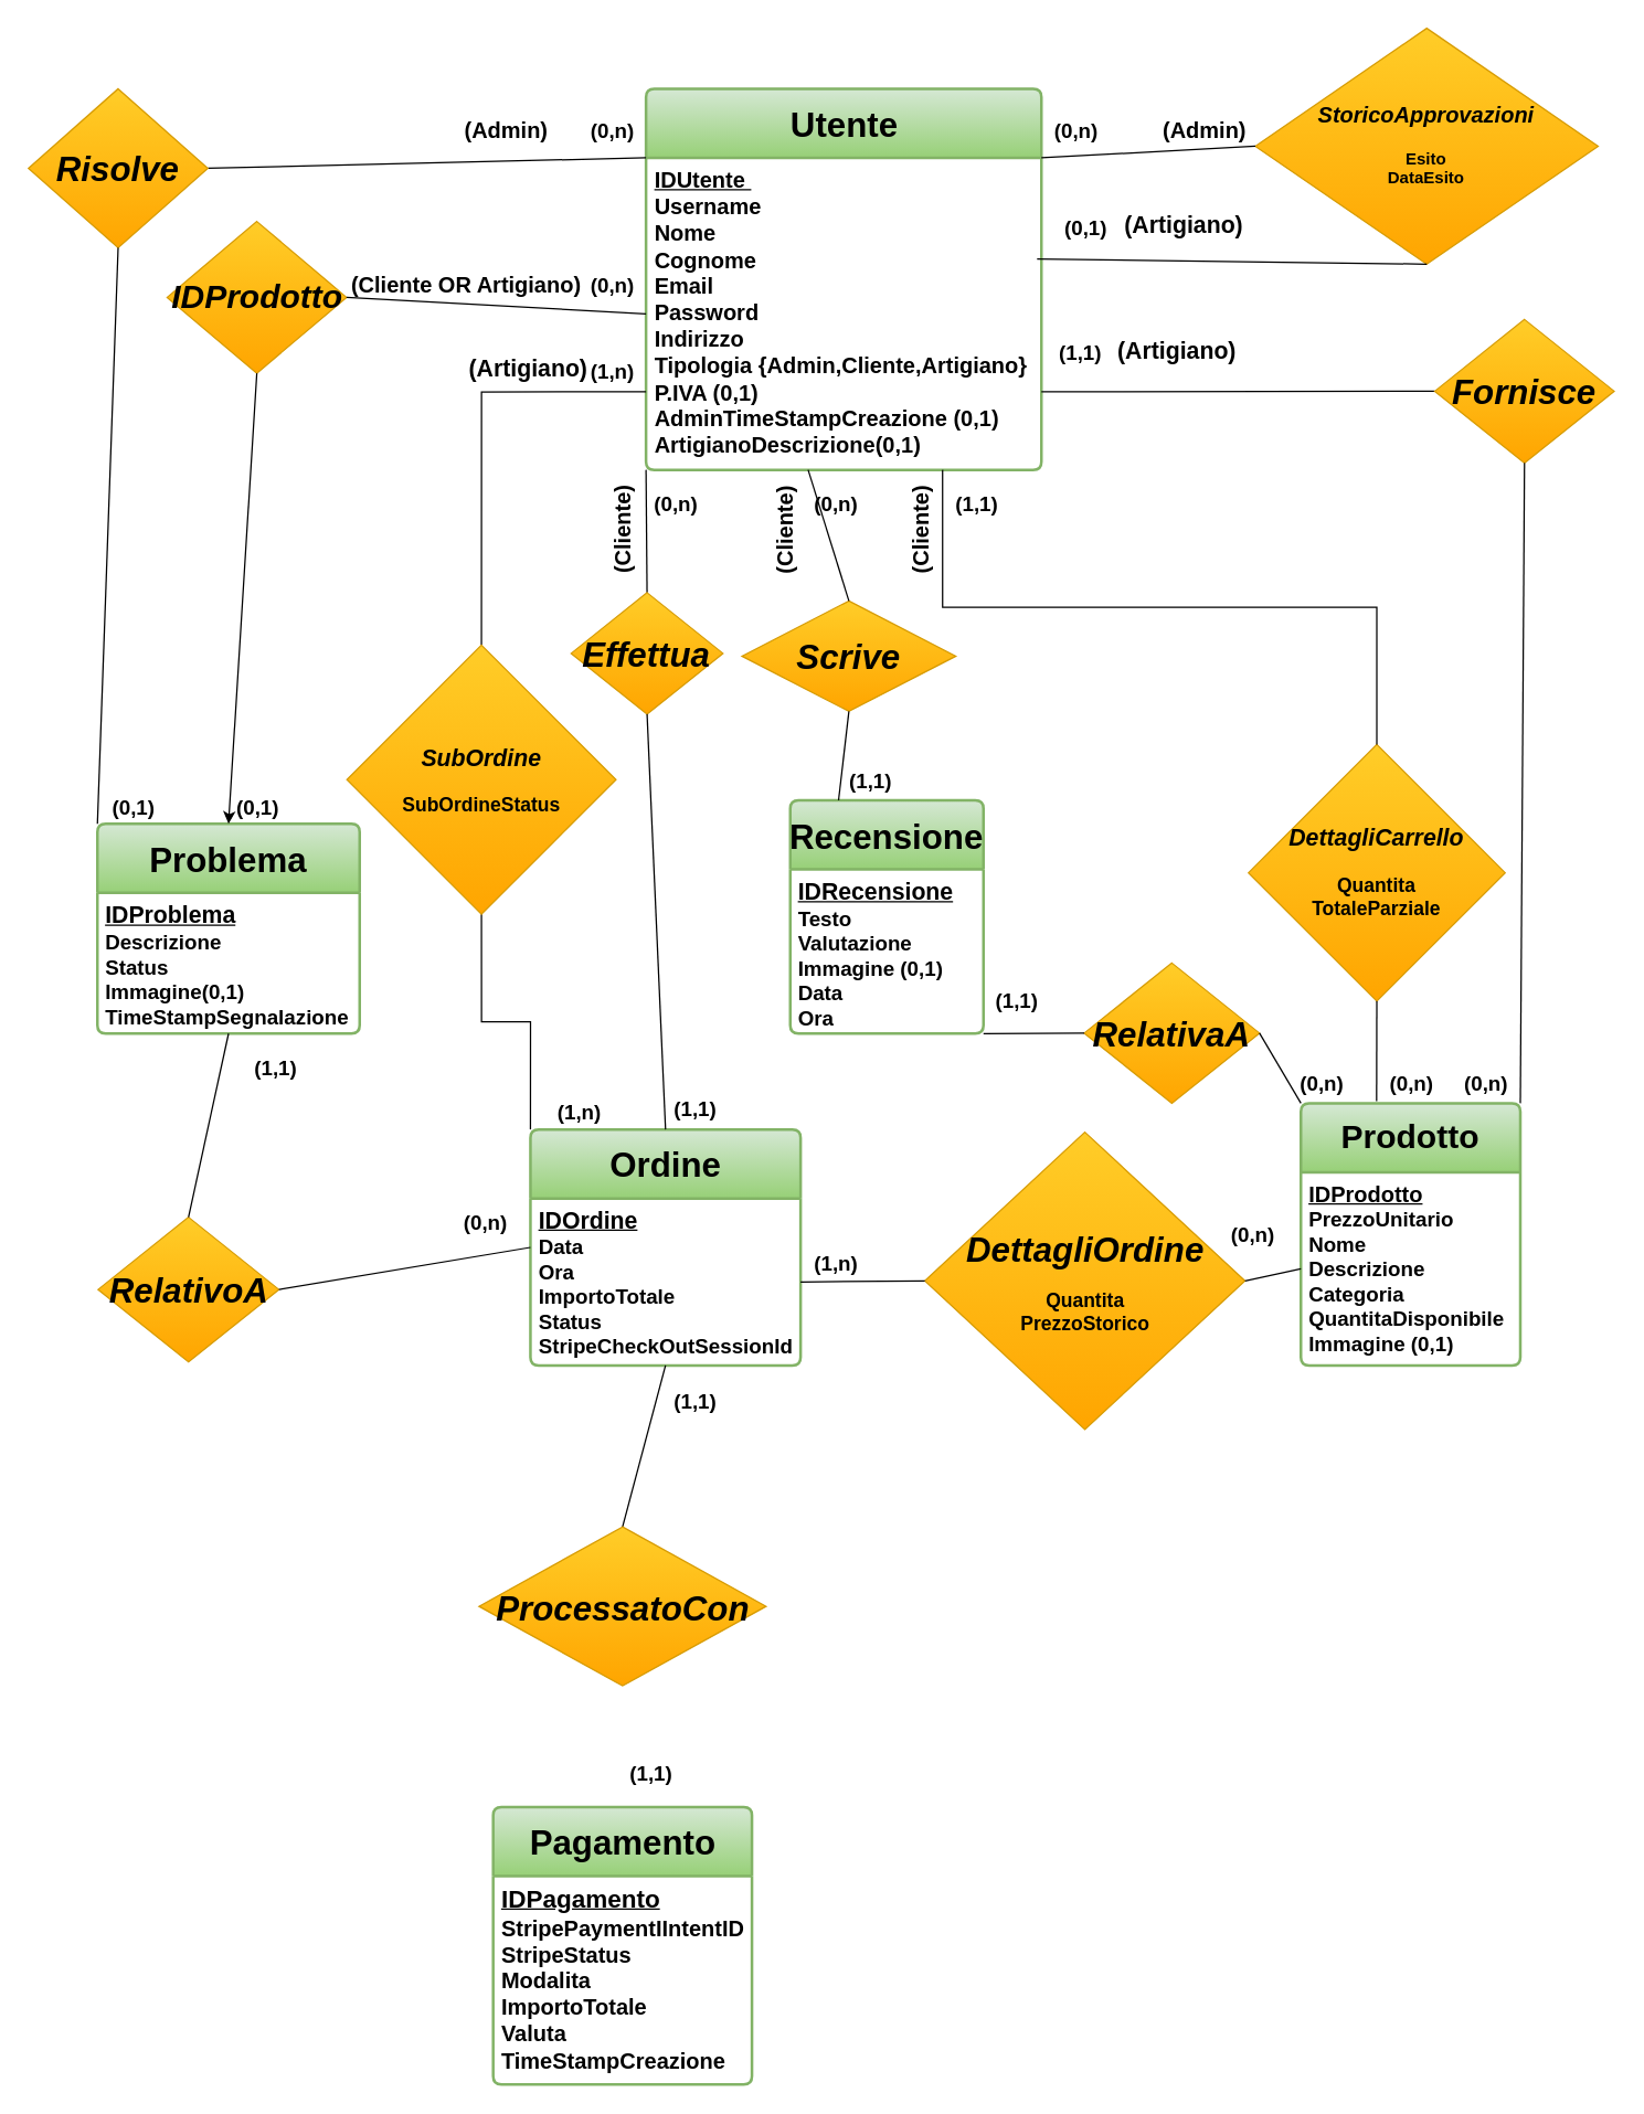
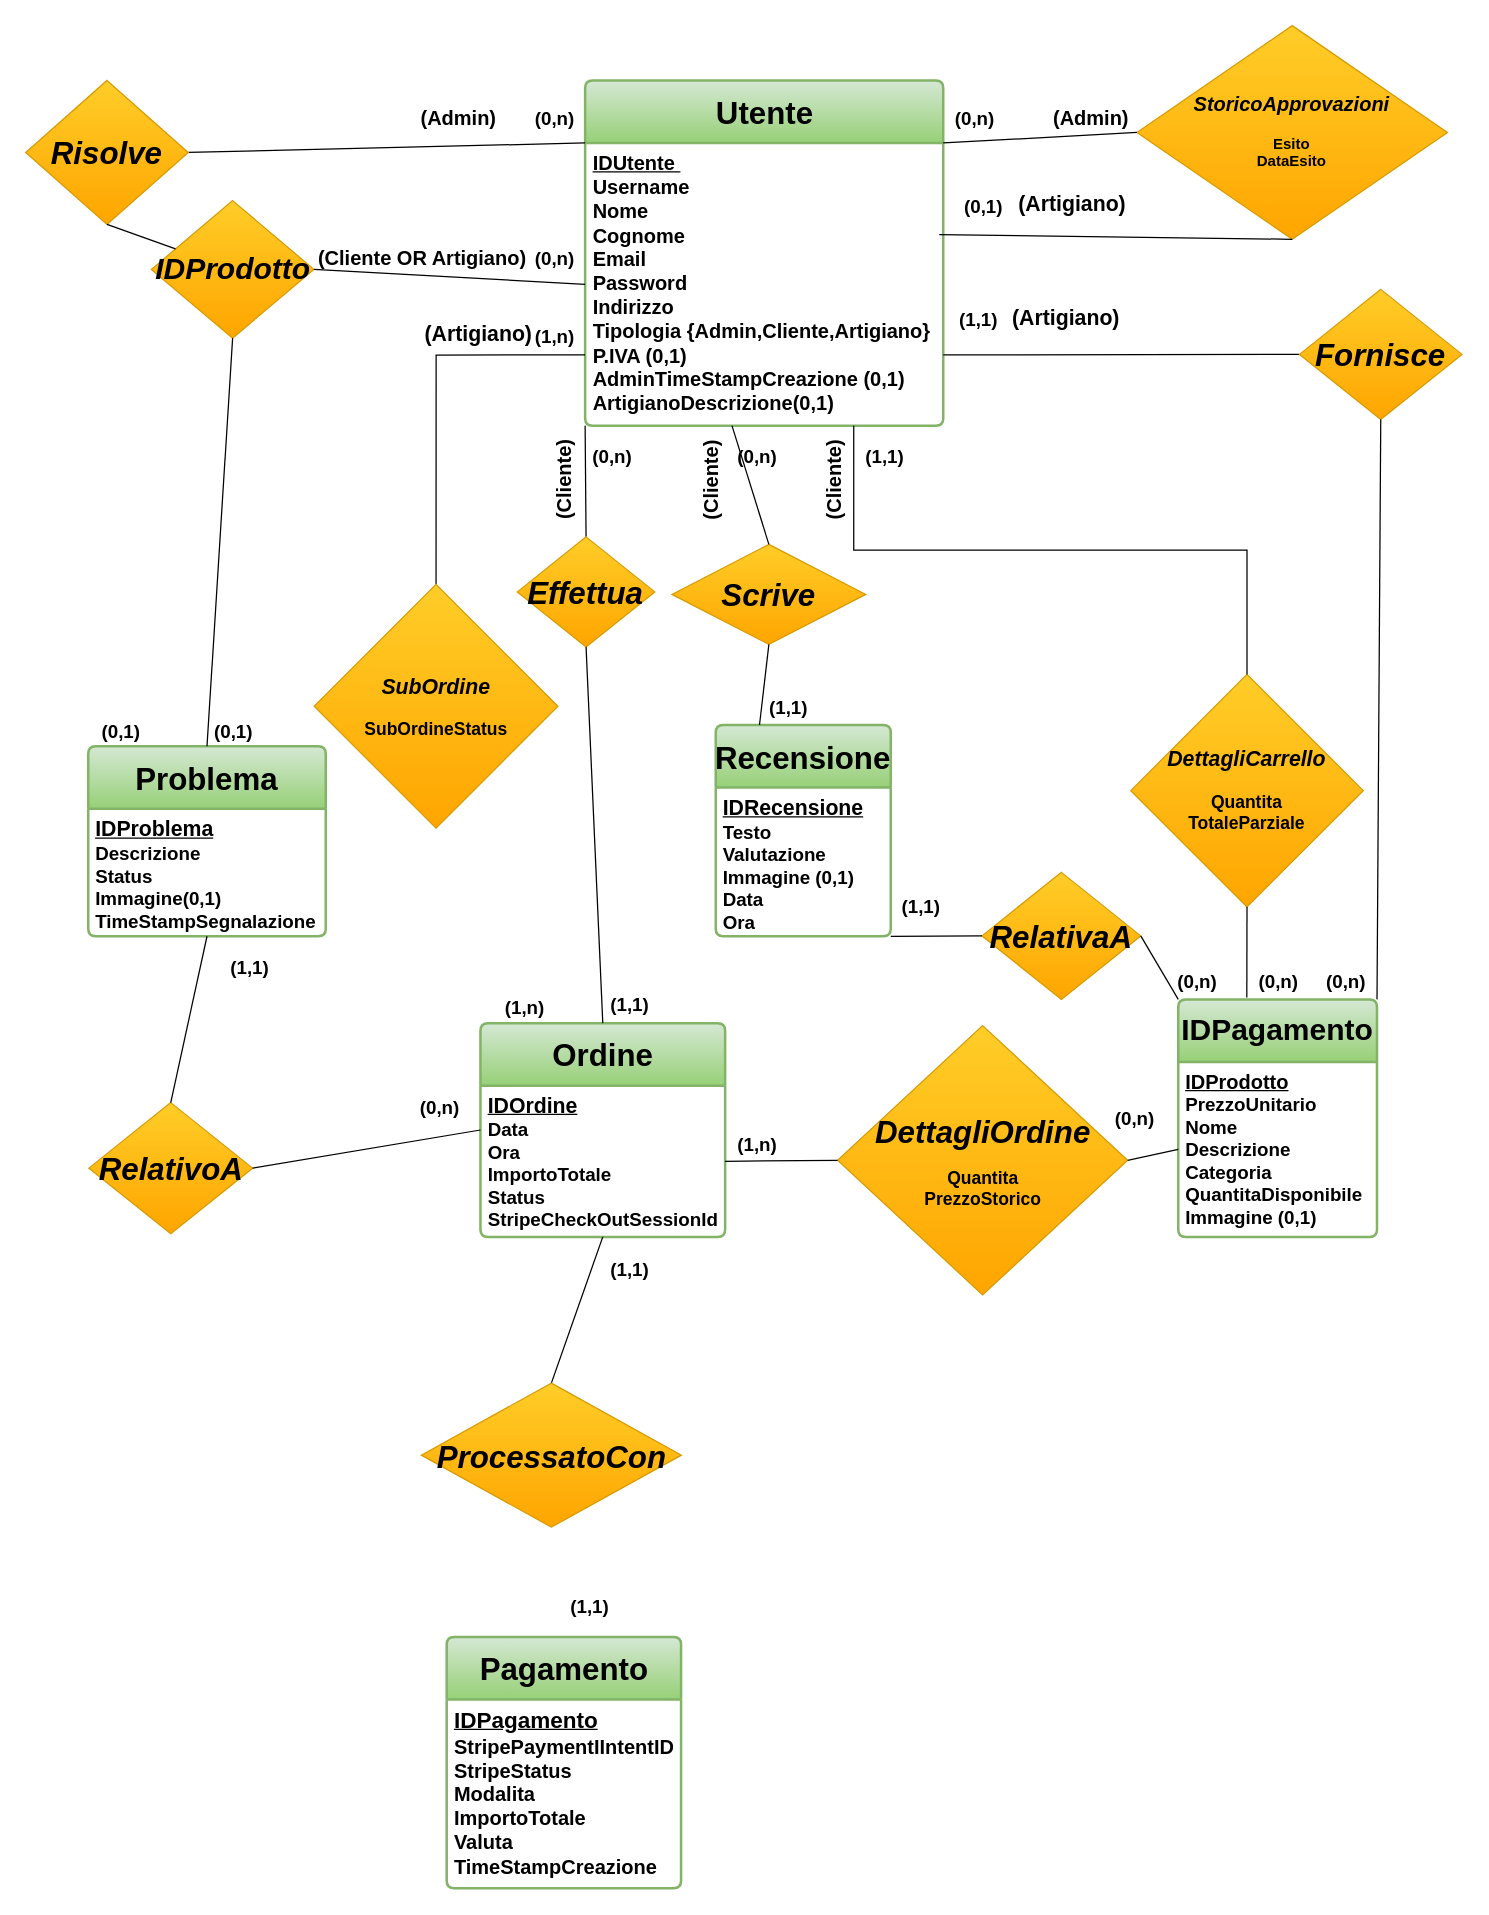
- <mxCell id="21" value="" style="endArrow=none;html=1;rounded=0;fontColor=light-dark(#000000,#FFFFFF);fontStyle=1;exitX=0.5;exitY=1;exitDx=0;exitDy=0;entryX=0;entryY=0;entryDx=0;entryDy=0;" parent="1" source="20" target="13" edge="1"><mxGeometry width="50" height="50" relative="1" as="geometry"><mxPoint x="202" y="429" as="sourcePoint" /><mxPoint x="-444" y="431" as="targetPoint" /></mxGeometry></mxCell>
+ <mxCell id="21" value="" style="endArrow=none;html=1;rounded=0;fontColor=light-dark(#000000,#FFFFFF);fontStyle=1;exitX=0.5;exitY=1;exitDx=0;exitDy=0;" parent="1" source="20" target="11" edge="1"><mxGeometry width="50" height="50" relative="1" as="geometry"><mxPoint x="202" y="429" as="sourcePoint" /><mxPoint x="-444" y="431" as="targetPoint" /></mxGeometry></mxCell>
- <mxCell id="15" value="" style="endArrow=classic;html=1;rounded=0;fontColor=light-dark(#000000,#FFFFFF);fontStyle=1;entryX=0.5;entryY=0;entryDx=0;entryDy=0;exitX=0.5;exitY=1;exitDx=0;exitDy=0;" parent="1" source="11" target="13" edge="1"><mxGeometry width="50" height="50" relative="1" as="geometry"><mxPoint x="597" y="549" as="sourcePoint" /><mxPoint x="171" y="579" as="targetPoint" /></mxGeometry></mxCell>
+ <mxCell id="15" value="" style="endArrow=none;html=1;rounded=0;fontColor=light-dark(#000000,#FFFFFF);fontStyle=1;entryX=0.5;entryY=0;entryDx=0;entryDy=0;exitX=0.5;exitY=1;exitDx=0;exitDy=0;" parent="1" source="11" target="13" edge="1"><mxGeometry width="50" height="50" relative="1" as="geometry"><mxPoint x="597" y="549" as="sourcePoint" /><mxPoint x="171" y="579" as="targetPoint" /></mxGeometry></mxCell>
- <mxCell id="27" style="edgeStyle=orthogonalEdgeStyle;rounded=0;orthogonalLoop=1;jettySize=auto;html=1;exitX=0;exitY=0;exitDx=0;exitDy=0;entryX=0.5;entryY=1;entryDx=0;entryDy=0;endArrow=none;startFill=0;" edge="1" parent="1" source="28" target="78"><mxGeometry relative="1" as="geometry" /></mxCell>
- <mxCell id="44" value="&lt;font style=&quot;font-size: 24px;&quot;&gt;Prodotto&lt;/font&gt;" style="swimlane;childLayout=stackLayout;horizontal=1;startSize=50;horizontalStack=0;rounded=1;fontSize=14;fontStyle=1;strokeWidth=2;resizeParent=0;resizeLast=1;shadow=0;dashed=0;align=center;arcSize=4;whiteSpace=wrap;html=1;fillColor=#d5e8d4;gradientColor=#97d077;strokeColor=#82b366;fontColor=light-dark(#000000,#FFFFFF);" parent="1" vertex="1"><mxGeometry x="942" y="799" width="159" height="190" as="geometry" /></mxCell>
+ <mxCell id="44" value="&lt;font style=&quot;font-size: 24px;&quot;&gt;IDPagamento&lt;/font&gt;" style="swimlane;childLayout=stackLayout;horizontal=1;startSize=50;horizontalStack=0;rounded=1;fontSize=14;fontStyle=1;strokeWidth=2;resizeParent=0;resizeLast=1;shadow=0;dashed=0;align=center;arcSize=4;whiteSpace=wrap;html=1;fillColor=#d5e8d4;gradientColor=#97d077;strokeColor=#82b366;fontColor=light-dark(#000000,#FFFFFF);" parent="1" vertex="1"><mxGeometry x="942" y="799" width="159" height="190" as="geometry" /></mxCell>
- <mxCell id="72" value="&lt;i&gt;&lt;font style=&quot;font-size: 25px;&quot;&gt;&lt;span&gt;ProcessatoCon&lt;/span&gt;&lt;/font&gt;&lt;/i&gt;" style="shape=rhombus;perimeter=rhombusPerimeter;whiteSpace=wrap;html=1;align=center;fillColor=#ffcd28;gradientColor=#ffa500;strokeColor=#d79b00;fontColor=light-dark(#000000,#FFFFFF);fontStyle=1" parent="1" vertex="1"><mxGeometry x="346.5" y="1106" width="208" height="115.2" as="geometry" /></mxCell>
+ <mxCell id="72" value="&lt;i&gt;&lt;font style=&quot;font-size: 25px;&quot;&gt;&lt;span&gt;ProcessatoCon&lt;/span&gt;&lt;/font&gt;&lt;/i&gt;" style="shape=rhombus;perimeter=rhombusPerimeter;whiteSpace=wrap;html=1;align=center;fillColor=#ffcd28;gradientColor=#ffa500;strokeColor=#d79b00;fontColor=light-dark(#000000,#FFFFFF);fontStyle=1" parent="1" vertex="1"><mxGeometry x="336.5" y="1106" width="208" height="115.2" as="geometry" /></mxCell>
